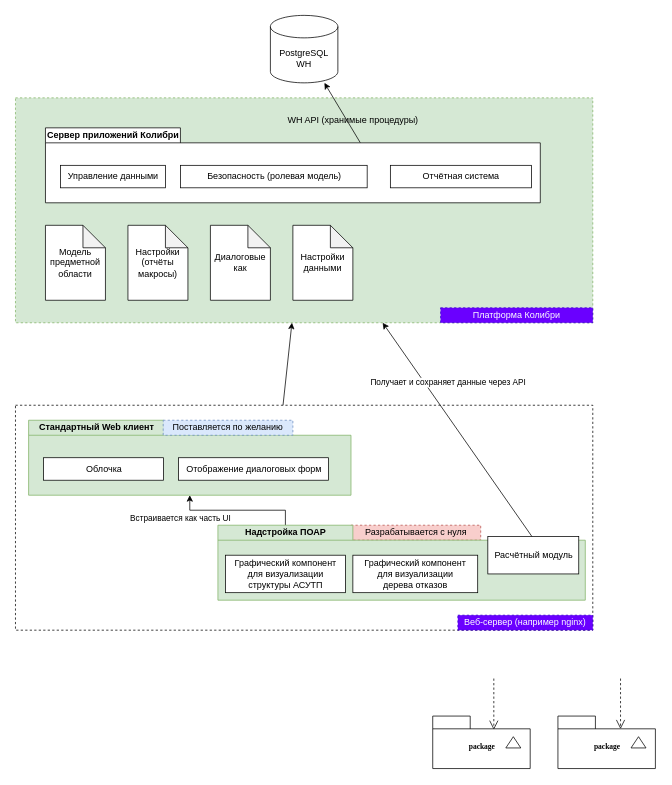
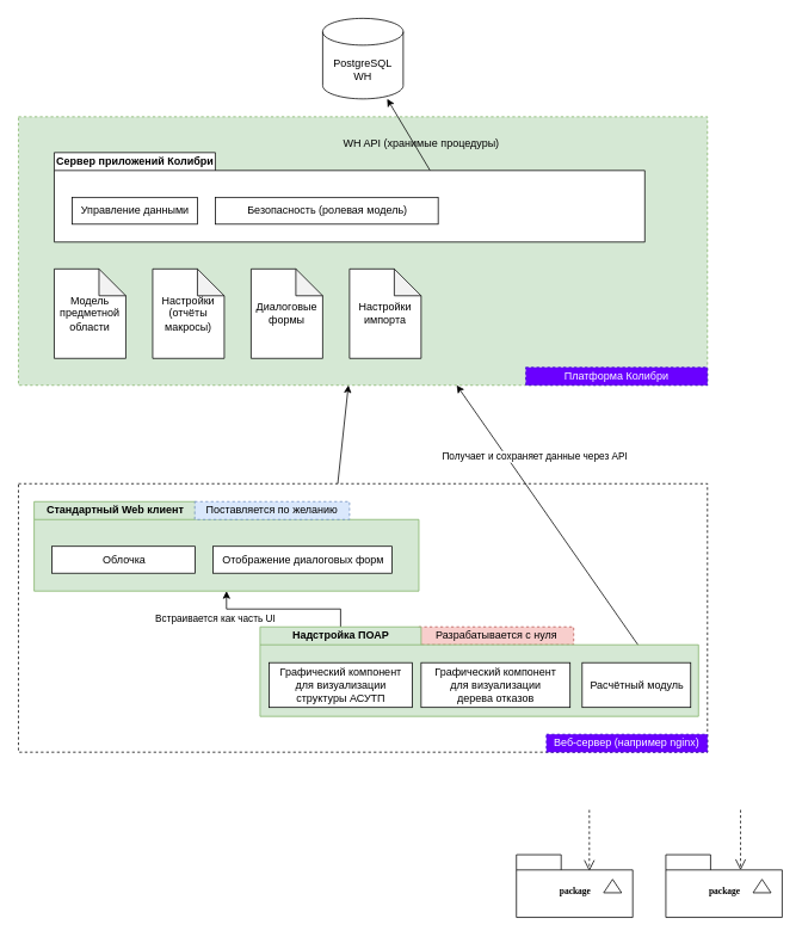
- <mxCell id="15" value="Отчётная система" style="html=1;" parent="12" vertex="1"><mxGeometry x="460.002" y="50" width="188.14" height="30" as="geometry" /></mxCell>
- <mxCell id="20" value="Диалоговые как" style="shape=note;whiteSpace=wrap;html=1;backgroundOutline=1;darkOpacity=0.05;" parent="1" vertex="1"><mxGeometry x="280" y="300" width="80" height="100" as="geometry" /></mxCell>
+ <mxCell id="20" value="Диалоговые формы" style="shape=note;whiteSpace=wrap;html=1;backgroundOutline=1;darkOpacity=0.05;" parent="1" vertex="1"><mxGeometry x="280" y="300" width="80" height="100" as="geometry" /></mxCell>
- <mxCell id="22" value="Настройки данными" style="shape=note;whiteSpace=wrap;html=1;backgroundOutline=1;darkOpacity=0.05;" parent="1" vertex="1"><mxGeometry x="390" y="300" width="80" height="100" as="geometry" /></mxCell>
+ <mxCell id="22" value="Настройки импорта" style="shape=note;whiteSpace=wrap;html=1;backgroundOutline=1;darkOpacity=0.05;" parent="1" vertex="1"><mxGeometry x="390" y="300" width="80" height="100" as="geometry" /></mxCell>
- <mxCell id="37" value="Расчётный модуль" style="html=1;" vertex="1" parent="34"><mxGeometry x="360.005" y="15" width="121.275" height="50" as="geometry" /></mxCell>
+ <mxCell id="37" value="Расчётный модуль" style="html=1;" vertex="1" parent="34"><mxGeometry x="360.005" y="40" width="121.275" height="50" as="geometry" /></mxCell>
